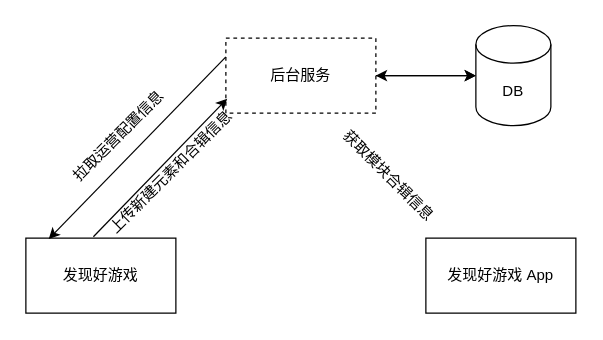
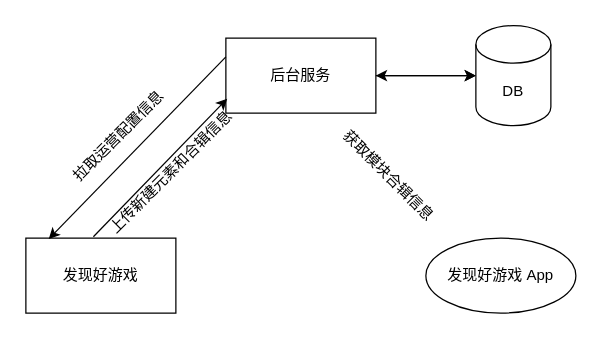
- <mxCell id="3" value="后台服务" style="rounded=0;whiteSpace=wrap;html=1;dashed=1;" vertex="1" parent="1"><mxGeometry x="180" y="30" width="120" height="60" as="geometry" /></mxCell>
+ <mxCell id="3" value="后台服务" style="rounded=0;whiteSpace=wrap;html=1;" vertex="1" parent="1"><mxGeometry x="180" y="30" width="120" height="60" as="geometry" /></mxCell>
- <mxCell id="5" value="发现好游戏 App" style="rounded=0;whiteSpace=wrap;html=1;" vertex="1" parent="1"><mxGeometry x="340" y="190" width="120" height="60" as="geometry" /></mxCell>
+ <mxCell id="5" value="发现好游戏 App" style="ellipse;whiteSpace=wrap;html=1;" vertex="1" parent="1"><mxGeometry x="340" y="190" width="120" height="60" as="geometry" /></mxCell>
